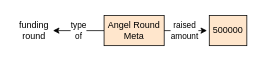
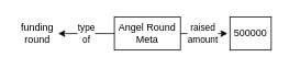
- <mxCell id="4" value="Angel Round Meta" style="rounded=0;whiteSpace=wrap;html=1;fillColor=#ffe6cc;" vertex="1" parent="1"><mxGeometry x="138" y="20" width="80" height="40" as="geometry" /></mxCell>
+ <mxCell id="4" value="Angel Round Meta" style="rounded=0;whiteSpace=wrap;html=1;" vertex="1" parent="1"><mxGeometry x="138" y="20" width="80" height="40" as="geometry" /></mxCell>
- <mxCell id="5" value="500000" style="rounded=0;whiteSpace=wrap;html=1;fillColor=#ffe6cc;" vertex="1" parent="1"><mxGeometry x="278" y="20" width="50" height="40" as="geometry" /></mxCell>
+ <mxCell id="5" value="500000" style="rounded=0;whiteSpace=wrap;html=1;" vertex="1" parent="1"><mxGeometry x="278" y="20" width="50" height="40" as="geometry" /></mxCell>
